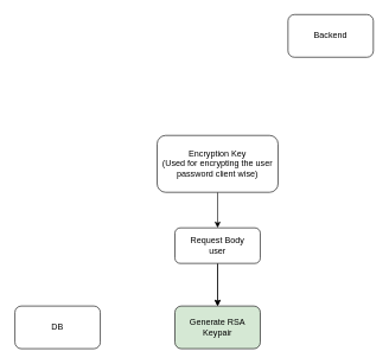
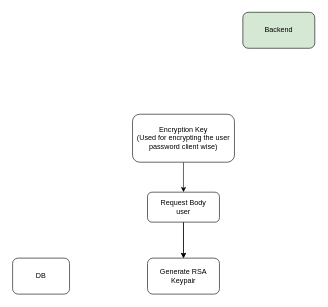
- <mxCell id="2" value="Backend" style="rounded=1;whiteSpace=wrap;html=1;" vertex="1" parent="1"><mxGeometry x="404" y="20" width="120" height="60" as="geometry" /></mxCell>
+ <mxCell id="2" value="Backend" style="rounded=1;whiteSpace=wrap;html=1;fillColor=#d5e8d4;" vertex="1" parent="1"><mxGeometry x="404" y="20" width="120" height="60" as="geometry" /></mxCell>
- <mxCell id="5" value="DB" style="rounded=1;whiteSpace=wrap;html=1;" vertex="1" parent="1"><mxGeometry x="20" y="430" width="120" height="60" as="geometry" /></mxCell>
+ <mxCell id="5" value="DB" style="rounded=1;whiteSpace=wrap;html=1;" vertex="1" parent="1"><mxGeometry x="20" y="430" width="95" height="60" as="geometry" /></mxCell>
- <mxCell id="9" value="Generate RSA Keypair" style="rounded=1;whiteSpace=wrap;html=1;fillColor=#d5e8d4;" vertex="1" parent="1"><mxGeometry x="245" y="430" width="120" height="60" as="geometry" /></mxCell>
+ <mxCell id="9" value="Generate RSA Keypair" style="rounded=1;whiteSpace=wrap;html=1;" vertex="1" parent="1"><mxGeometry x="245" y="430" width="120" height="60" as="geometry" /></mxCell>
